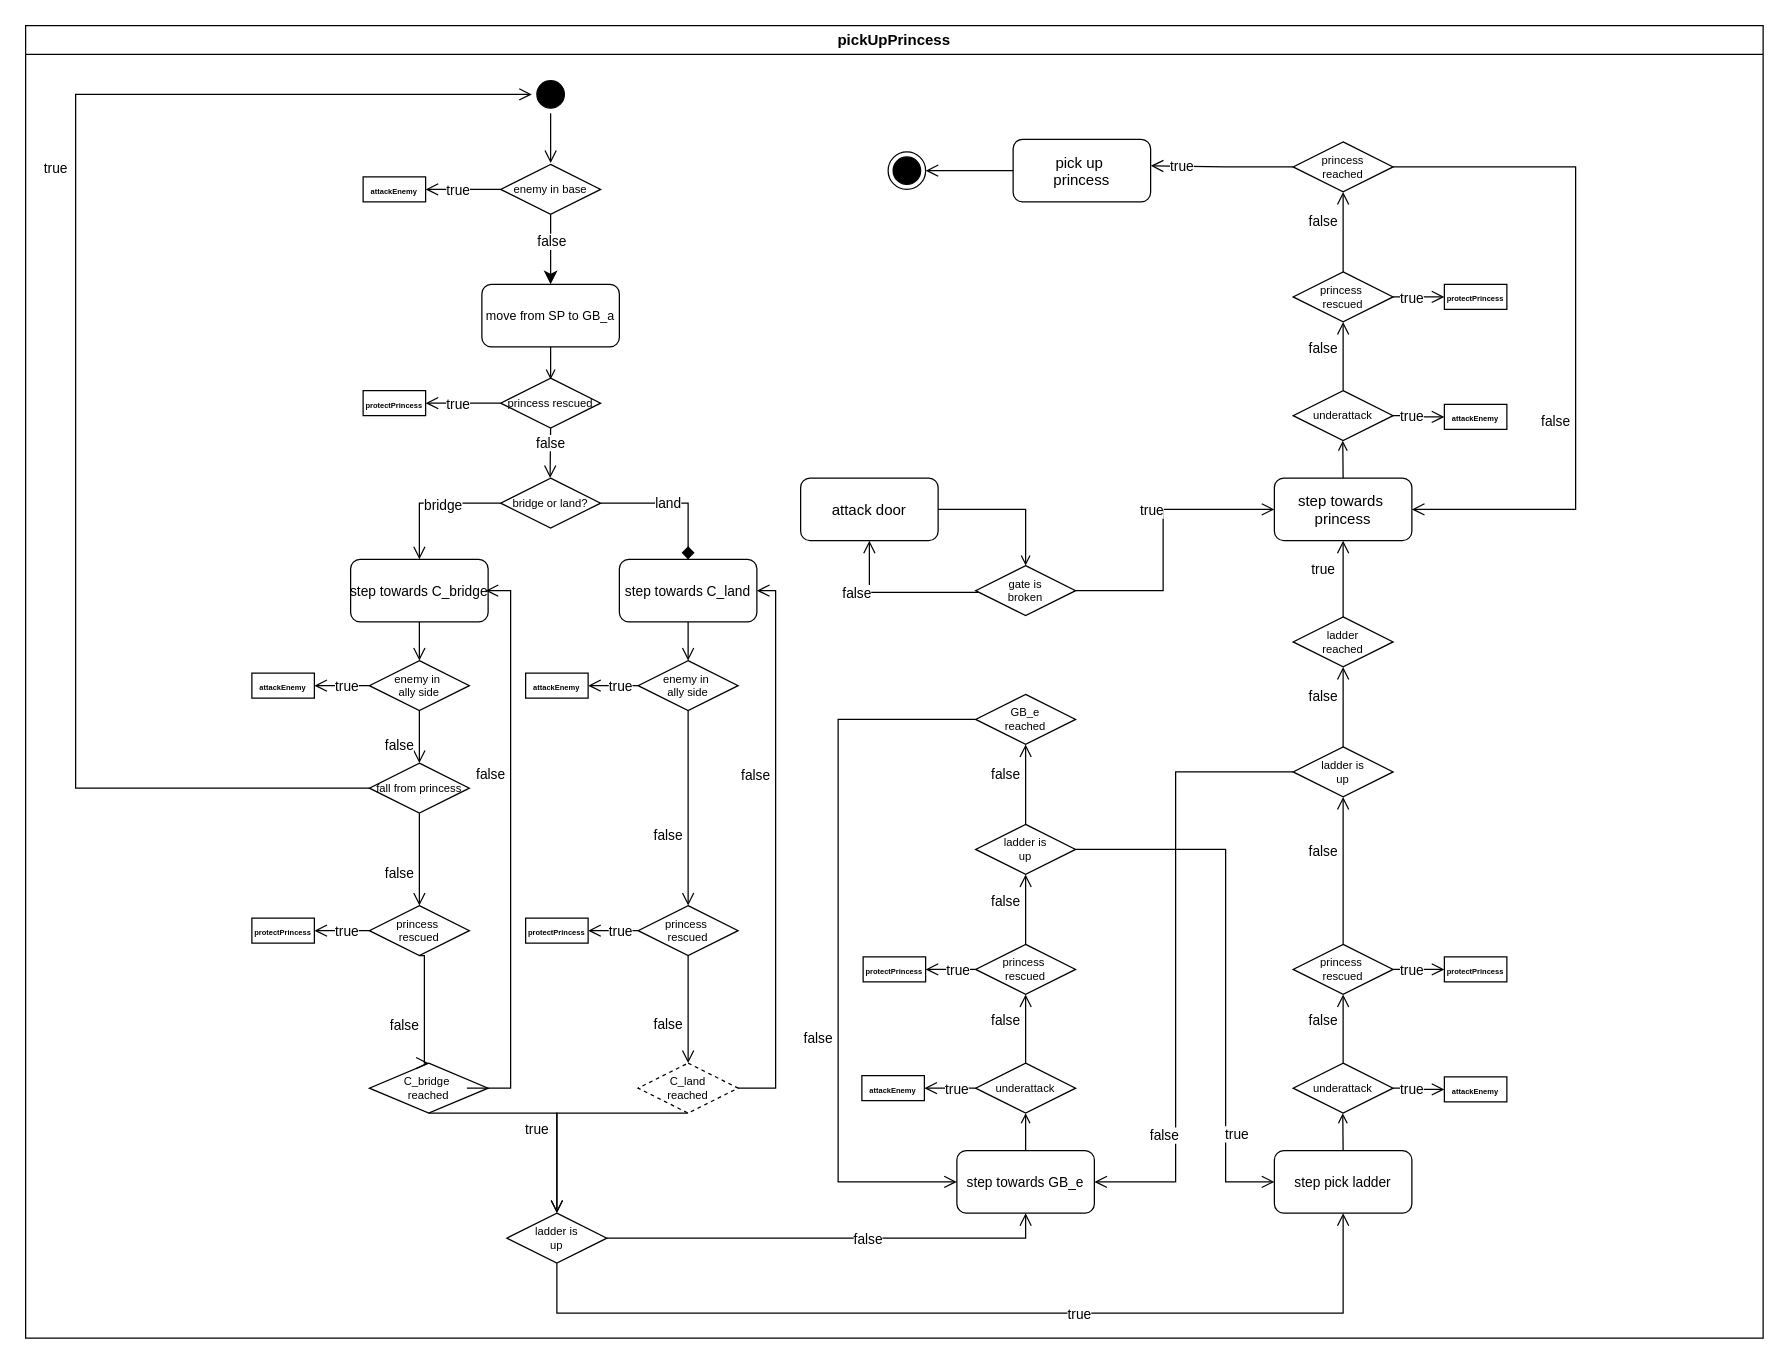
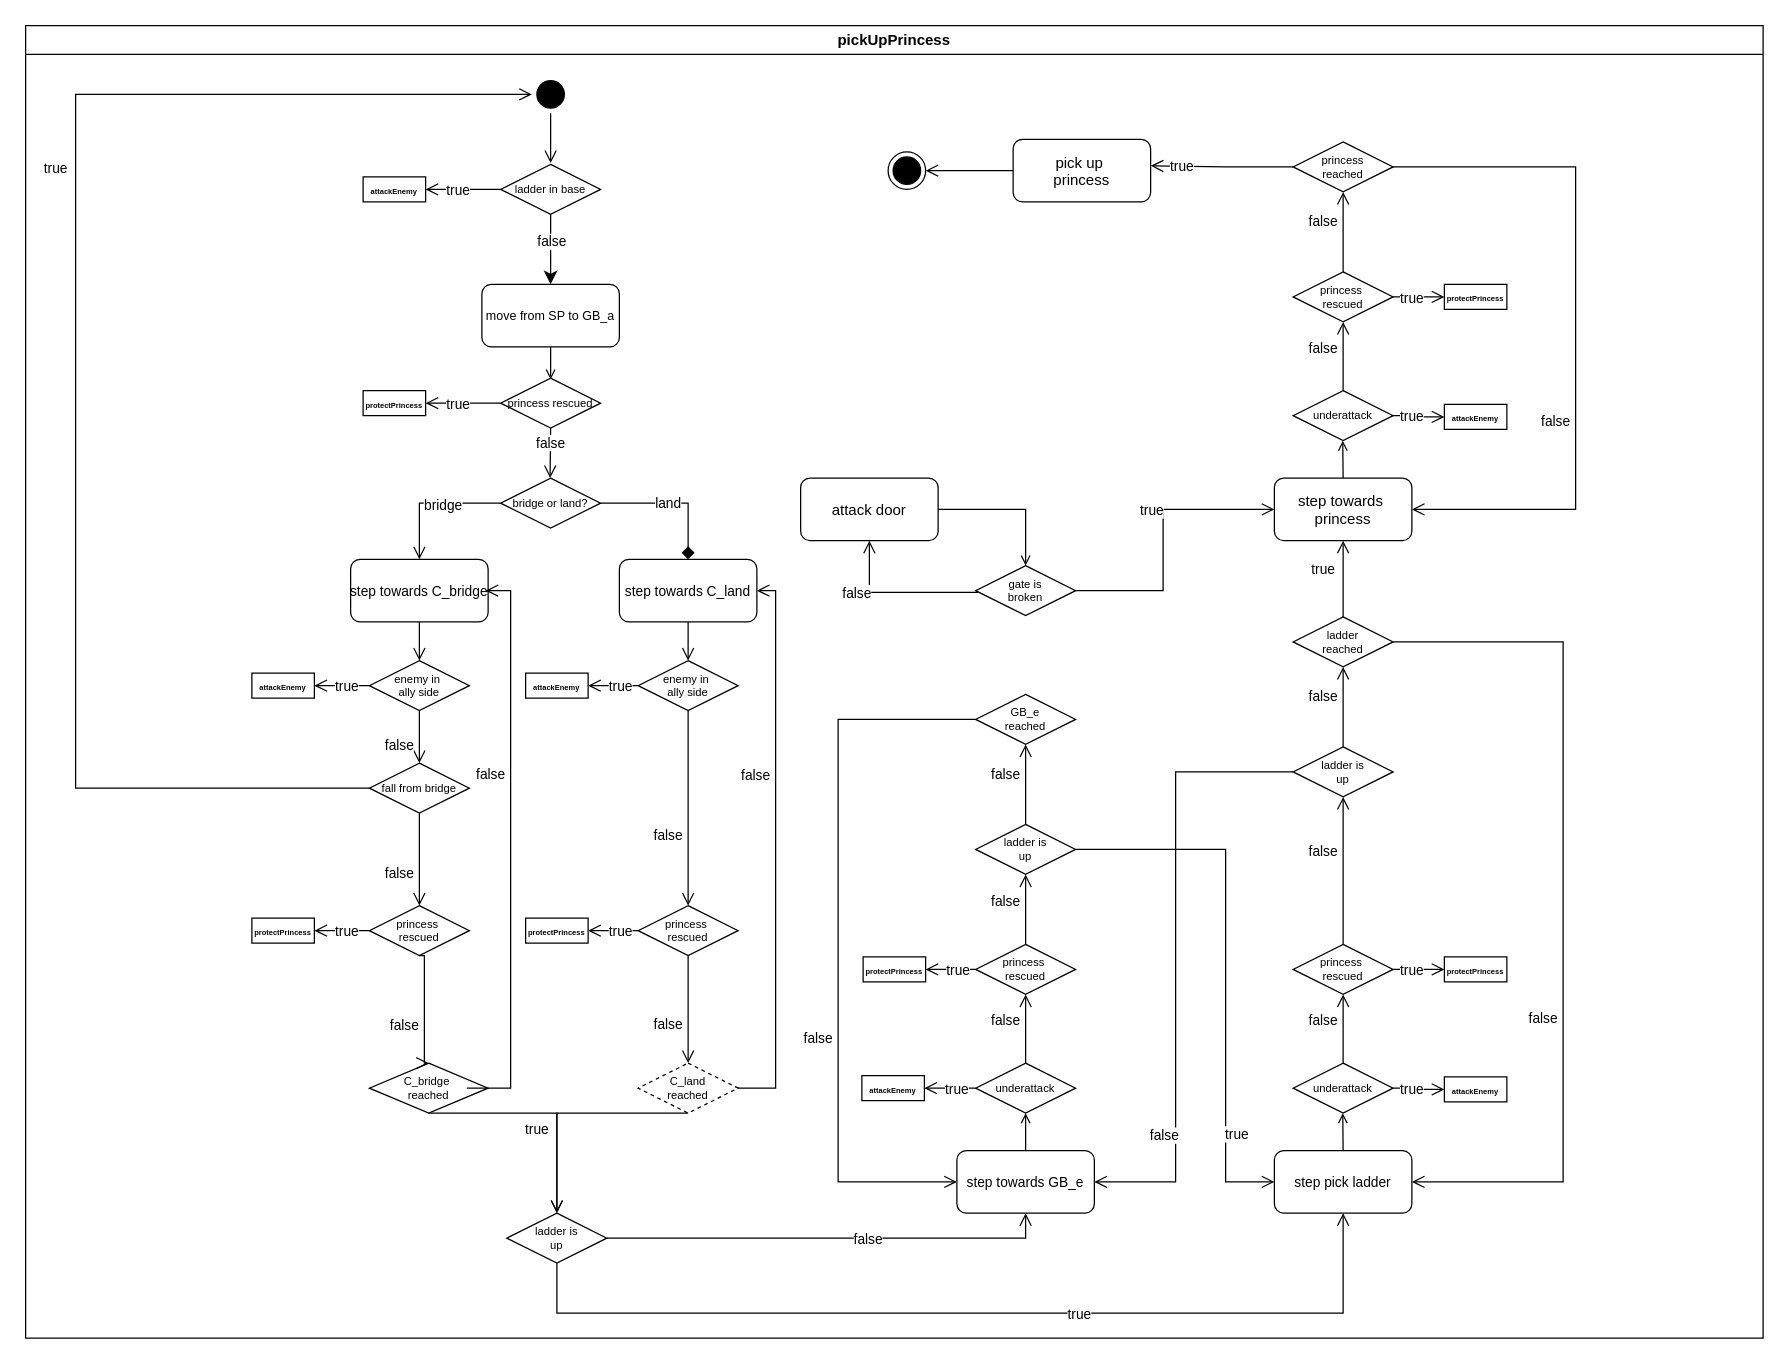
- <mxCell id="6" value="enemy in base" style="rhombus;fontSize=9;" parent="2" vertex="1"><mxGeometry x="380" y="111" width="80" height="40" as="geometry" /></mxCell>
+ <mxCell id="6" value="ladder in base" style="rhombus;fontSize=9;" parent="2" vertex="1"><mxGeometry x="380" y="111" width="80" height="40" as="geometry" /></mxCell>
- <mxCell id="22" value="fall from princess" style="rhombus;fontSize=9;" parent="2" vertex="1"><mxGeometry x="275" y="590" width="80" height="40" as="geometry" /></mxCell>
+ <mxCell id="22" value="fall from bridge" style="rhombus;fontSize=9;" parent="2" vertex="1"><mxGeometry x="275" y="590" width="80" height="40" as="geometry" /></mxCell>
+ <mxCell id="102" value="" style="edgeStyle=elbowEdgeStyle;elbow=horizontal;align=left;verticalAlign=bottom;endArrow=open;endSize=8;endFill=1;rounded=0;exitX=1;exitY=0.5;exitDx=0;exitDy=0;entryX=1;entryY=0.5;entryDx=0;entryDy=0;" parent="2" source="85" target="68" edge="1"><mxGeometry x="-1" relative="1" as="geometry"><mxPoint x="1109" y="860" as="targetPoint" /><Array as="points"><mxPoint x="1230" y="725" /></Array><mxPoint x="770" y="565" as="sourcePoint" /></mxGeometry></mxCell>
+ <mxCell id="103" value="false" style="edgeLabel;html=1;align=center;verticalAlign=middle;resizable=0;points=[];" parent="102" vertex="1" connectable="0"><mxGeometry x="0.267" relative="1" as="geometry"><mxPoint x="-17" as="offset" /></mxGeometry></mxCell>
